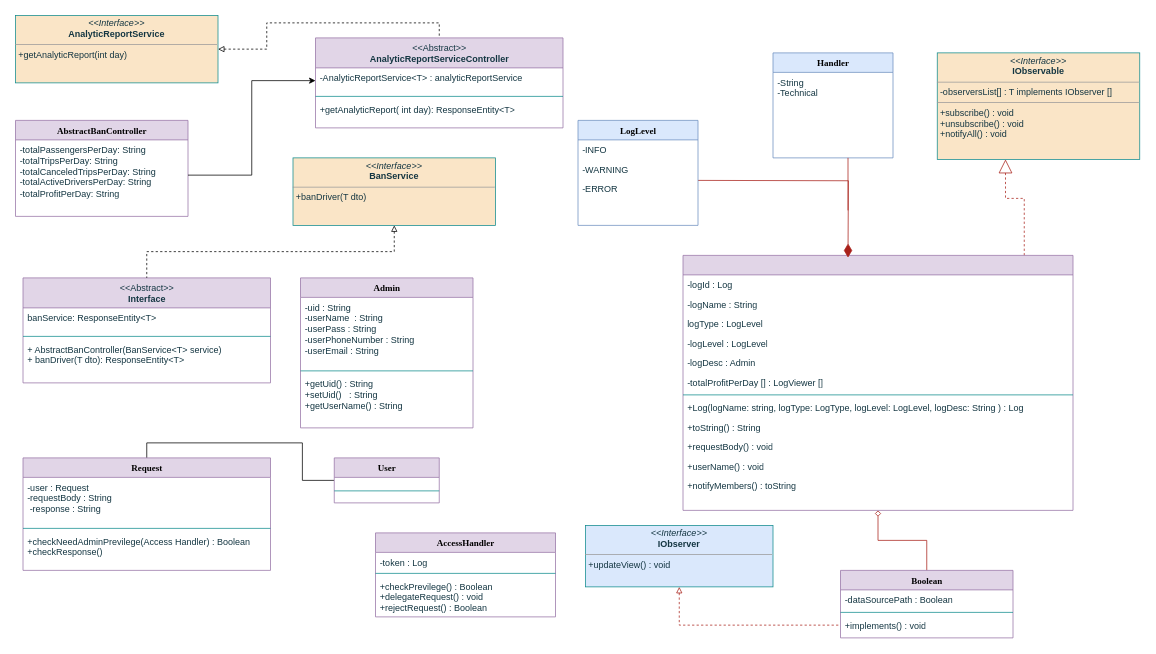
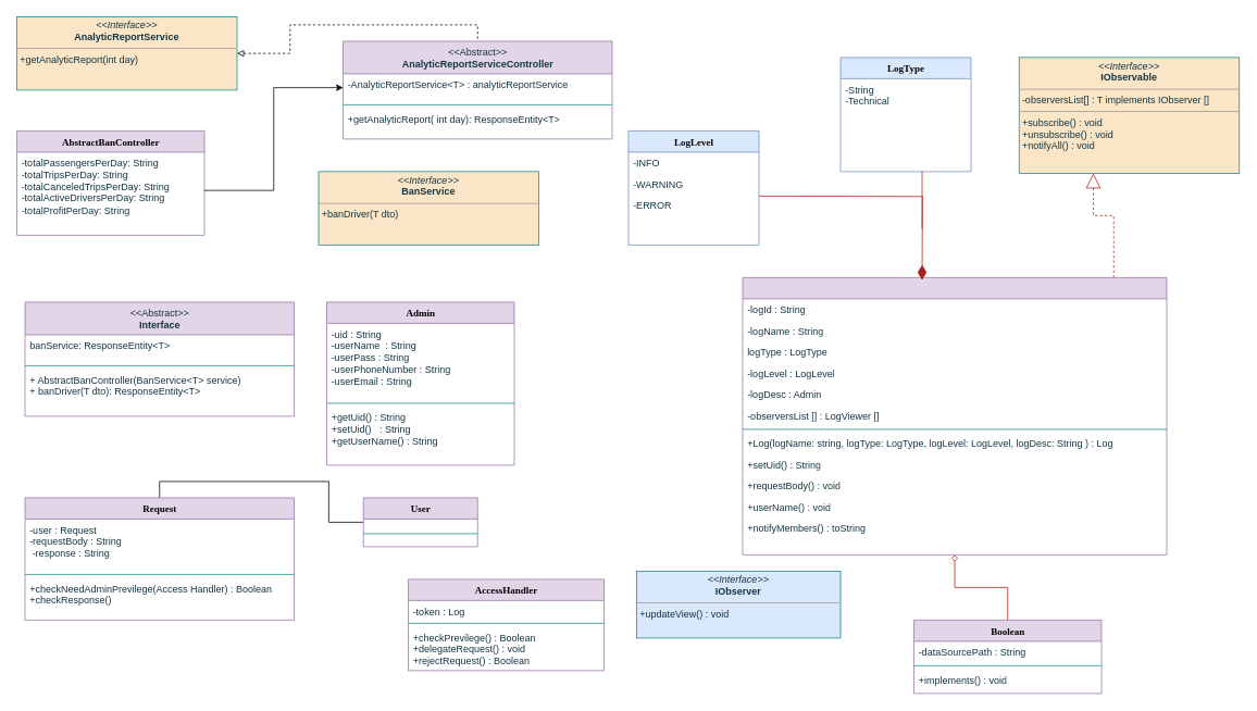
- <mxCell id="56" value="Handler" style="swimlane;html=1;fontStyle=1;align=center;verticalAlign=top;childLayout=stackLayout;horizontal=1;startSize=26;horizontalStack=0;resizeParent=1;resizeLast=0;collapsible=1;marginBottom=0;swimlaneFillColor=#ffffff;rounded=0;shadow=0;comic=0;labelBackgroundColor=none;strokeWidth=1;fillColor=#dae8fc;fontFamily=Verdana;fontSize=12;strokeColor=#6c8ebf;" vertex="1" parent="1"><mxGeometry x="1030" y="70" width="160" height="140" as="geometry" /></mxCell>
+ <mxCell id="56" value="LogType" style="swimlane;html=1;fontStyle=1;align=center;verticalAlign=top;childLayout=stackLayout;horizontal=1;startSize=26;horizontalStack=0;resizeParent=1;resizeLast=0;collapsible=1;marginBottom=0;swimlaneFillColor=#ffffff;rounded=0;shadow=0;comic=0;labelBackgroundColor=none;strokeWidth=1;fillColor=#dae8fc;fontFamily=Verdana;fontSize=12;strokeColor=#6c8ebf;" vertex="1" parent="1"><mxGeometry x="1030" y="70" width="160" height="140" as="geometry" /></mxCell>
- <mxCell id="15" style="edgeStyle=orthogonalEdgeStyle;rounded=0;orthogonalLoop=1;jettySize=auto;html=1;exitX=0.5;exitY=1;exitDx=0;exitDy=0;entryX=0.5;entryY=0;entryDx=0;entryDy=0;endArrow=none;endFill=0;dashed=1;startArrow=block;startFill=0;" edge="1" parent="1" source="16" target="10"><mxGeometry relative="1" as="geometry" /></mxCell>
- <mxCell id="38" value="-logId : Log" style="text;html=1;strokeColor=none;fillColor=none;align=left;verticalAlign=top;spacingLeft=4;spacingRight=4;whiteSpace=wrap;overflow=hidden;rotatable=0;points=[[0,0.5],[1,0.5]];portConstraint=eastwest;labelBackgroundColor=none;fontColor=#143642;" vertex="1" parent="37"><mxGeometry y="26" width="520" height="26" as="geometry" /></mxCell>
+ <mxCell id="38" value="-logId : String" style="text;html=1;strokeColor=none;fillColor=none;align=left;verticalAlign=top;spacingLeft=4;spacingRight=4;whiteSpace=wrap;overflow=hidden;rotatable=0;points=[[0,0.5],[1,0.5]];portConstraint=eastwest;labelBackgroundColor=none;fontColor=#143642;" vertex="1" parent="37"><mxGeometry y="26" width="520" height="26" as="geometry" /></mxCell>
- <mxCell id="40" value="logType : LogLevel" style="text;html=1;strokeColor=none;fillColor=none;align=left;verticalAlign=top;spacingLeft=4;spacingRight=4;whiteSpace=wrap;overflow=hidden;rotatable=0;points=[[0,0.5],[1,0.5]];portConstraint=eastwest;labelBackgroundColor=none;fontColor=#143642;" vertex="1" parent="37"><mxGeometry y="78" width="520" height="26" as="geometry" /></mxCell>
+ <mxCell id="40" value="logType : LogType" style="text;html=1;strokeColor=none;fillColor=none;align=left;verticalAlign=top;spacingLeft=4;spacingRight=4;whiteSpace=wrap;overflow=hidden;rotatable=0;points=[[0,0.5],[1,0.5]];portConstraint=eastwest;labelBackgroundColor=none;fontColor=#143642;" vertex="1" parent="37"><mxGeometry y="78" width="520" height="26" as="geometry" /></mxCell>
- <mxCell id="43" value="-totalProfitPerDay [] : LogViewer []" style="text;html=1;strokeColor=none;fillColor=none;align=left;verticalAlign=top;spacingLeft=4;spacingRight=4;whiteSpace=wrap;overflow=hidden;rotatable=0;points=[[0,0.5],[1,0.5]];portConstraint=eastwest;labelBackgroundColor=none;fontColor=#143642;" vertex="1" parent="37"><mxGeometry y="156" width="520" height="26" as="geometry" /></mxCell>
+ <mxCell id="43" value="-observersList [] : LogViewer []" style="text;html=1;strokeColor=none;fillColor=none;align=left;verticalAlign=top;spacingLeft=4;spacingRight=4;whiteSpace=wrap;overflow=hidden;rotatable=0;points=[[0,0.5],[1,0.5]];portConstraint=eastwest;labelBackgroundColor=none;fontColor=#143642;" vertex="1" parent="37"><mxGeometry y="156" width="520" height="26" as="geometry" /></mxCell>
- <mxCell id="46" value="+toString() : String" style="text;html=1;strokeColor=none;fillColor=none;align=left;verticalAlign=top;spacingLeft=4;spacingRight=4;whiteSpace=wrap;overflow=hidden;rotatable=0;points=[[0,0.5],[1,0.5]];portConstraint=eastwest;labelBackgroundColor=none;fontColor=#143642;" vertex="1" parent="37"><mxGeometry y="216" width="520" height="26" as="geometry" /></mxCell>
+ <mxCell id="46" value="+setUid() : String" style="text;html=1;strokeColor=none;fillColor=none;align=left;verticalAlign=top;spacingLeft=4;spacingRight=4;whiteSpace=wrap;overflow=hidden;rotatable=0;points=[[0,0.5],[1,0.5]];portConstraint=eastwest;labelBackgroundColor=none;fontColor=#143642;" vertex="1" parent="37"><mxGeometry y="216" width="520" height="26" as="geometry" /></mxCell>
- <mxCell id="51" value="-dataSourcePath : Boolean&lt;div&gt;&lt;br/&gt;&lt;/div&gt;" style="text;html=1;strokeColor=none;fillColor=none;align=left;verticalAlign=top;spacingLeft=4;spacingRight=4;whiteSpace=wrap;overflow=hidden;rotatable=0;points=[[0,0.5],[1,0.5]];portConstraint=eastwest;labelBackgroundColor=none;fontColor=#143642;" vertex="1" parent="50"><mxGeometry y="26" width="230" height="26" as="geometry" /></mxCell>
+ <mxCell id="51" value="-dataSourcePath : String&lt;div&gt;&lt;br/&gt;&lt;/div&gt;" style="text;html=1;strokeColor=none;fillColor=none;align=left;verticalAlign=top;spacingLeft=4;spacingRight=4;whiteSpace=wrap;overflow=hidden;rotatable=0;points=[[0,0.5],[1,0.5]];portConstraint=eastwest;labelBackgroundColor=none;fontColor=#143642;" vertex="1" parent="50"><mxGeometry y="26" width="230" height="26" as="geometry" /></mxCell>
- <mxCell id="59" style="edgeStyle=orthogonalEdgeStyle;rounded=0;orthogonalLoop=1;jettySize=auto;html=1;entryX=0;entryY=0.5;entryDx=0;entryDy=0;dashed=1;startArrow=block;startFill=0;endArrow=none;endFill=0;labelBackgroundColor=none;strokeColor=#A8201A;fontColor=default;" edge="1" parent="1" source="60" target="53"><mxGeometry relative="1" as="geometry" /></mxCell>
